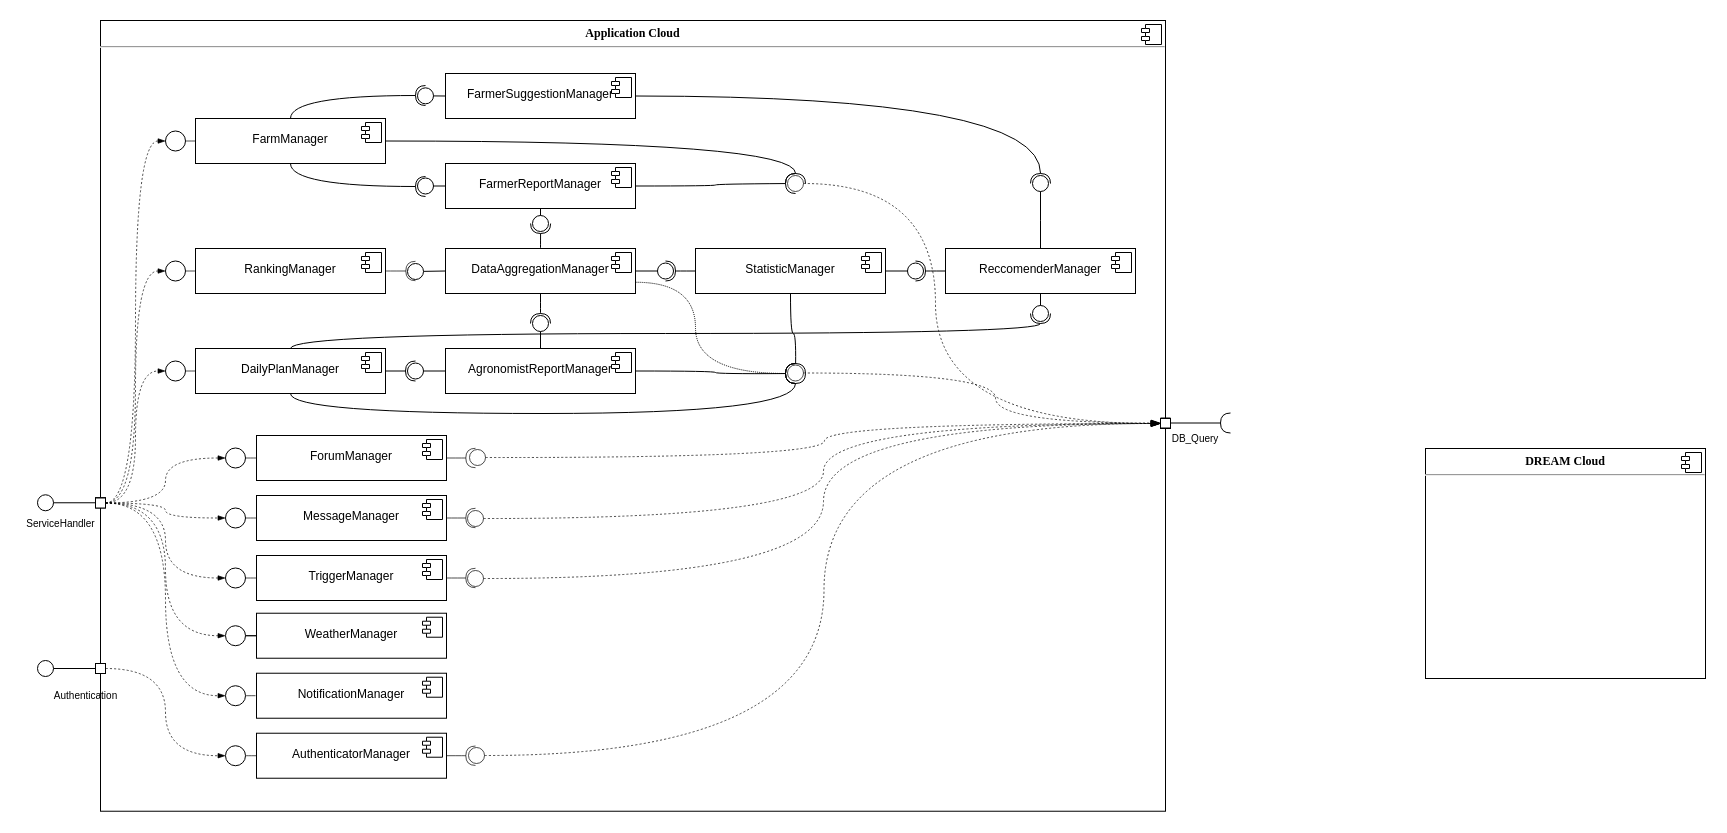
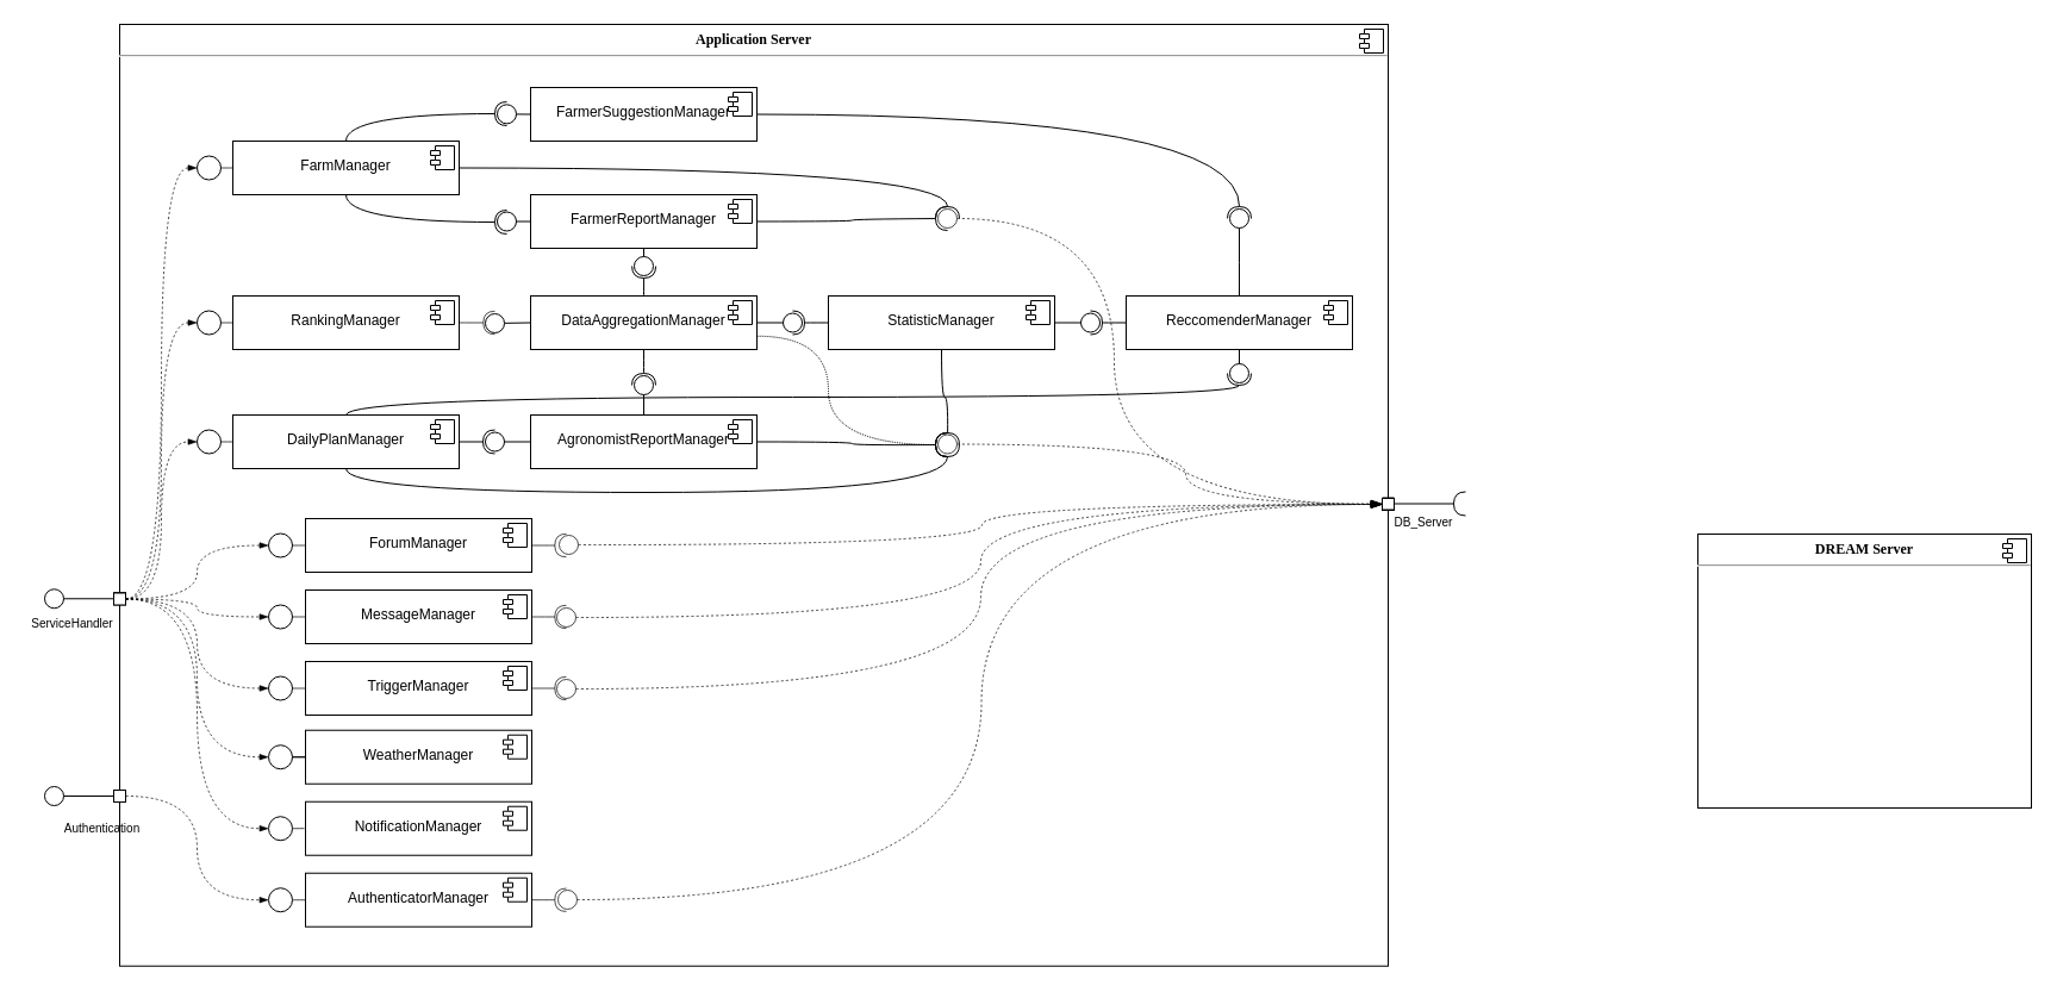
- <mxCell id="2" value="&lt;p style=&quot;margin: 0px ; margin-top: 6px ; text-align: center&quot;&gt;&lt;font face=&quot;Verdana&quot;&gt;&lt;b&gt;Application Cloud&lt;br&gt;&lt;/b&gt;&lt;/font&gt;&lt;/p&gt;&lt;hr&gt;&lt;p style=&quot;margin: 0px ; margin-left: 8px&quot;&gt;&lt;font face=&quot;Verdana&quot;&gt;&lt;br&gt;&lt;br&gt;&lt;/font&gt;&lt;/p&gt;" style="align=left;overflow=fill;html=1;dropTarget=0;" parent="1" vertex="1"><mxGeometry x="100" y="20" width="1065" height="790.73" as="geometry" /></mxCell>
+ <mxCell id="2" value="&lt;p style=&quot;margin: 0px ; margin-top: 6px ; text-align: center&quot;&gt;&lt;font face=&quot;Verdana&quot;&gt;&lt;b&gt;Application Server&lt;br&gt;&lt;/b&gt;&lt;/font&gt;&lt;/p&gt;&lt;hr&gt;&lt;p style=&quot;margin: 0px ; margin-left: 8px&quot;&gt;&lt;font face=&quot;Verdana&quot;&gt;&lt;br&gt;&lt;br&gt;&lt;/font&gt;&lt;/p&gt;" style="align=left;overflow=fill;html=1;dropTarget=0;" parent="1" vertex="1"><mxGeometry x="100" y="20" width="1065" height="790.73" as="geometry" /></mxCell>
- <mxCell id="11" value="&lt;font style=&quot;font-size: 10px&quot;&gt;DB_Query&lt;/font&gt;" style="text;html=1;strokeColor=none;fillColor=none;align=center;verticalAlign=middle;whiteSpace=wrap;rounded=0;" parent="1" vertex="1"><mxGeometry x="1160" y="422.5" width="70" height="30" as="geometry" /></mxCell>
+ <mxCell id="11" value="&lt;font style=&quot;font-size: 10px&quot;&gt;DB_Server&lt;/font&gt;" style="text;html=1;strokeColor=none;fillColor=none;align=center;verticalAlign=middle;whiteSpace=wrap;rounded=0;" parent="1" vertex="1"><mxGeometry x="1160" y="422.5" width="70" height="30" as="geometry" /></mxCell>
- <mxCell id="6" value="&lt;p style=&quot;margin: 0px ; margin-top: 6px ; text-align: center&quot;&gt;&lt;font face=&quot;Verdana&quot;&gt;&lt;b&gt;DREAM Cloud&lt;br&gt;&lt;/b&gt;&lt;/font&gt;&lt;/p&gt;&lt;hr&gt;&lt;p style=&quot;margin: 0px ; margin-left: 8px&quot;&gt;&lt;font face=&quot;Verdana&quot;&gt;&lt;br&gt;&lt;br&gt;&lt;/font&gt;&lt;/p&gt;" style="align=left;overflow=fill;html=1;dropTarget=0;" parent="1" vertex="1"><mxGeometry x="1425" y="448" width="280" height="230" as="geometry" /></mxCell>
+ <mxCell id="6" value="&lt;p style=&quot;margin: 0px ; margin-top: 6px ; text-align: center&quot;&gt;&lt;font face=&quot;Verdana&quot;&gt;&lt;b&gt;DREAM Server&lt;br&gt;&lt;/b&gt;&lt;/font&gt;&lt;/p&gt;&lt;hr&gt;&lt;p style=&quot;margin: 0px ; margin-left: 8px&quot;&gt;&lt;font face=&quot;Verdana&quot;&gt;&lt;br&gt;&lt;br&gt;&lt;/font&gt;&lt;/p&gt;" style="align=left;overflow=fill;html=1;dropTarget=0;" parent="1" vertex="1"><mxGeometry x="1425" y="448" width="280" height="230" as="geometry" /></mxCell>
